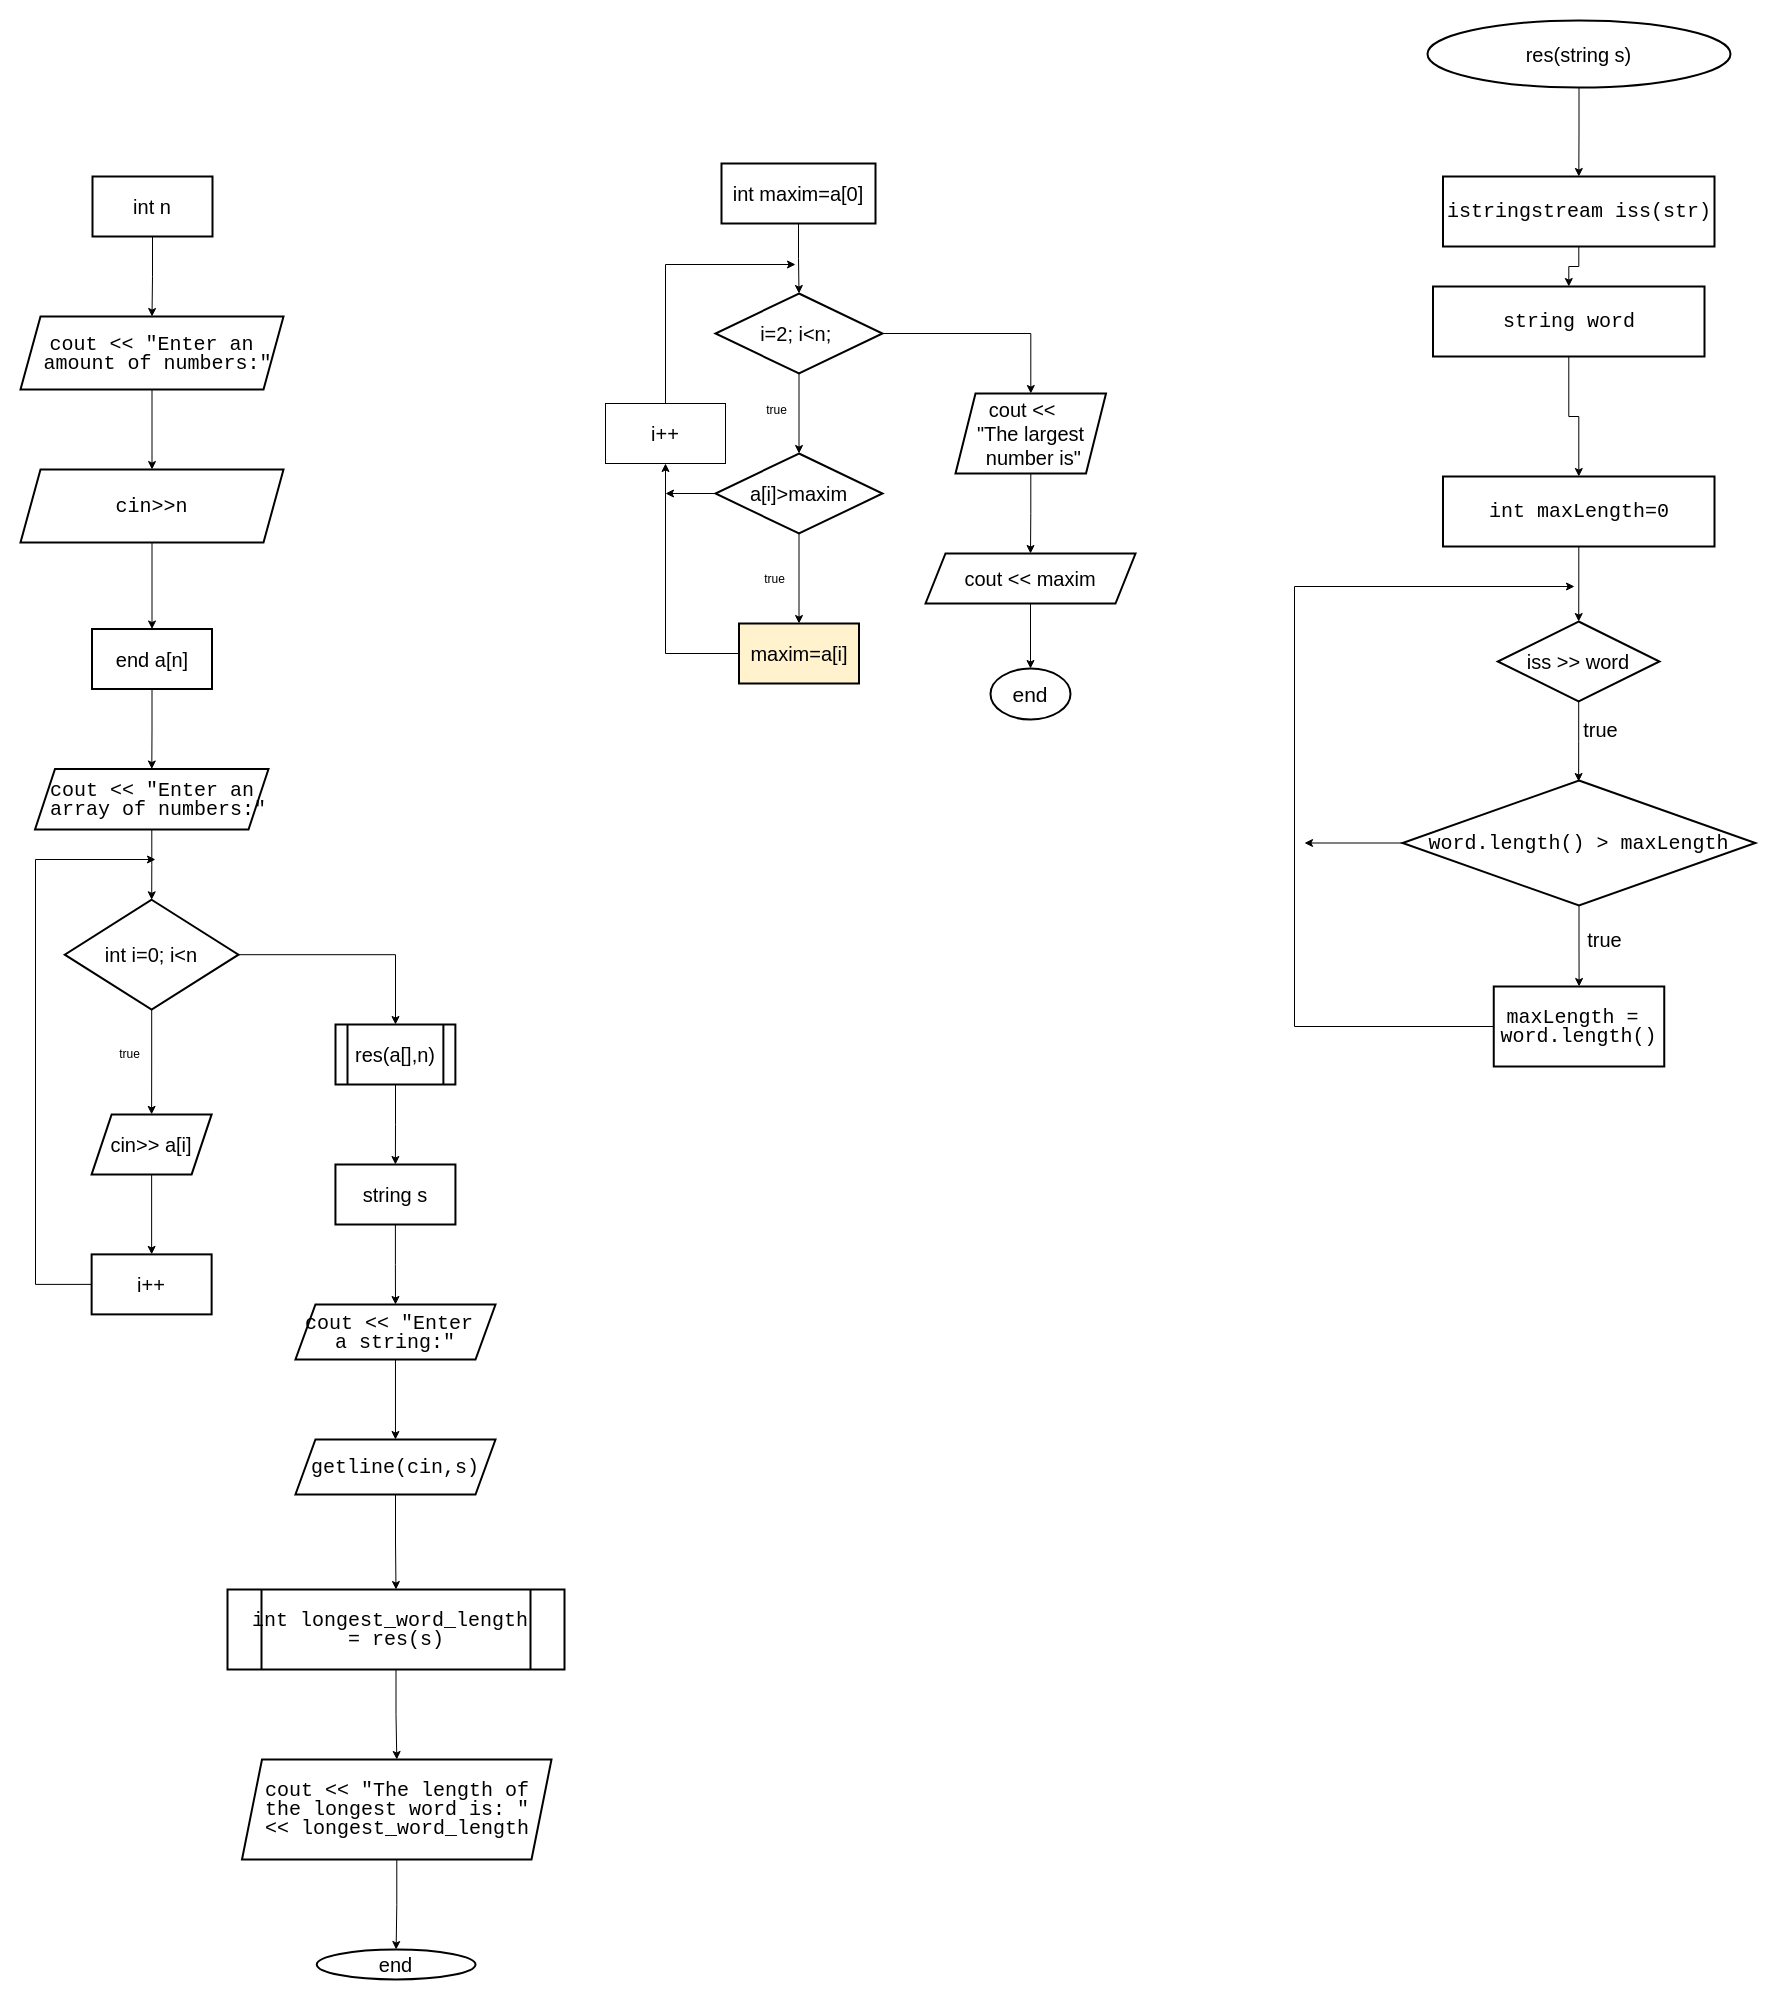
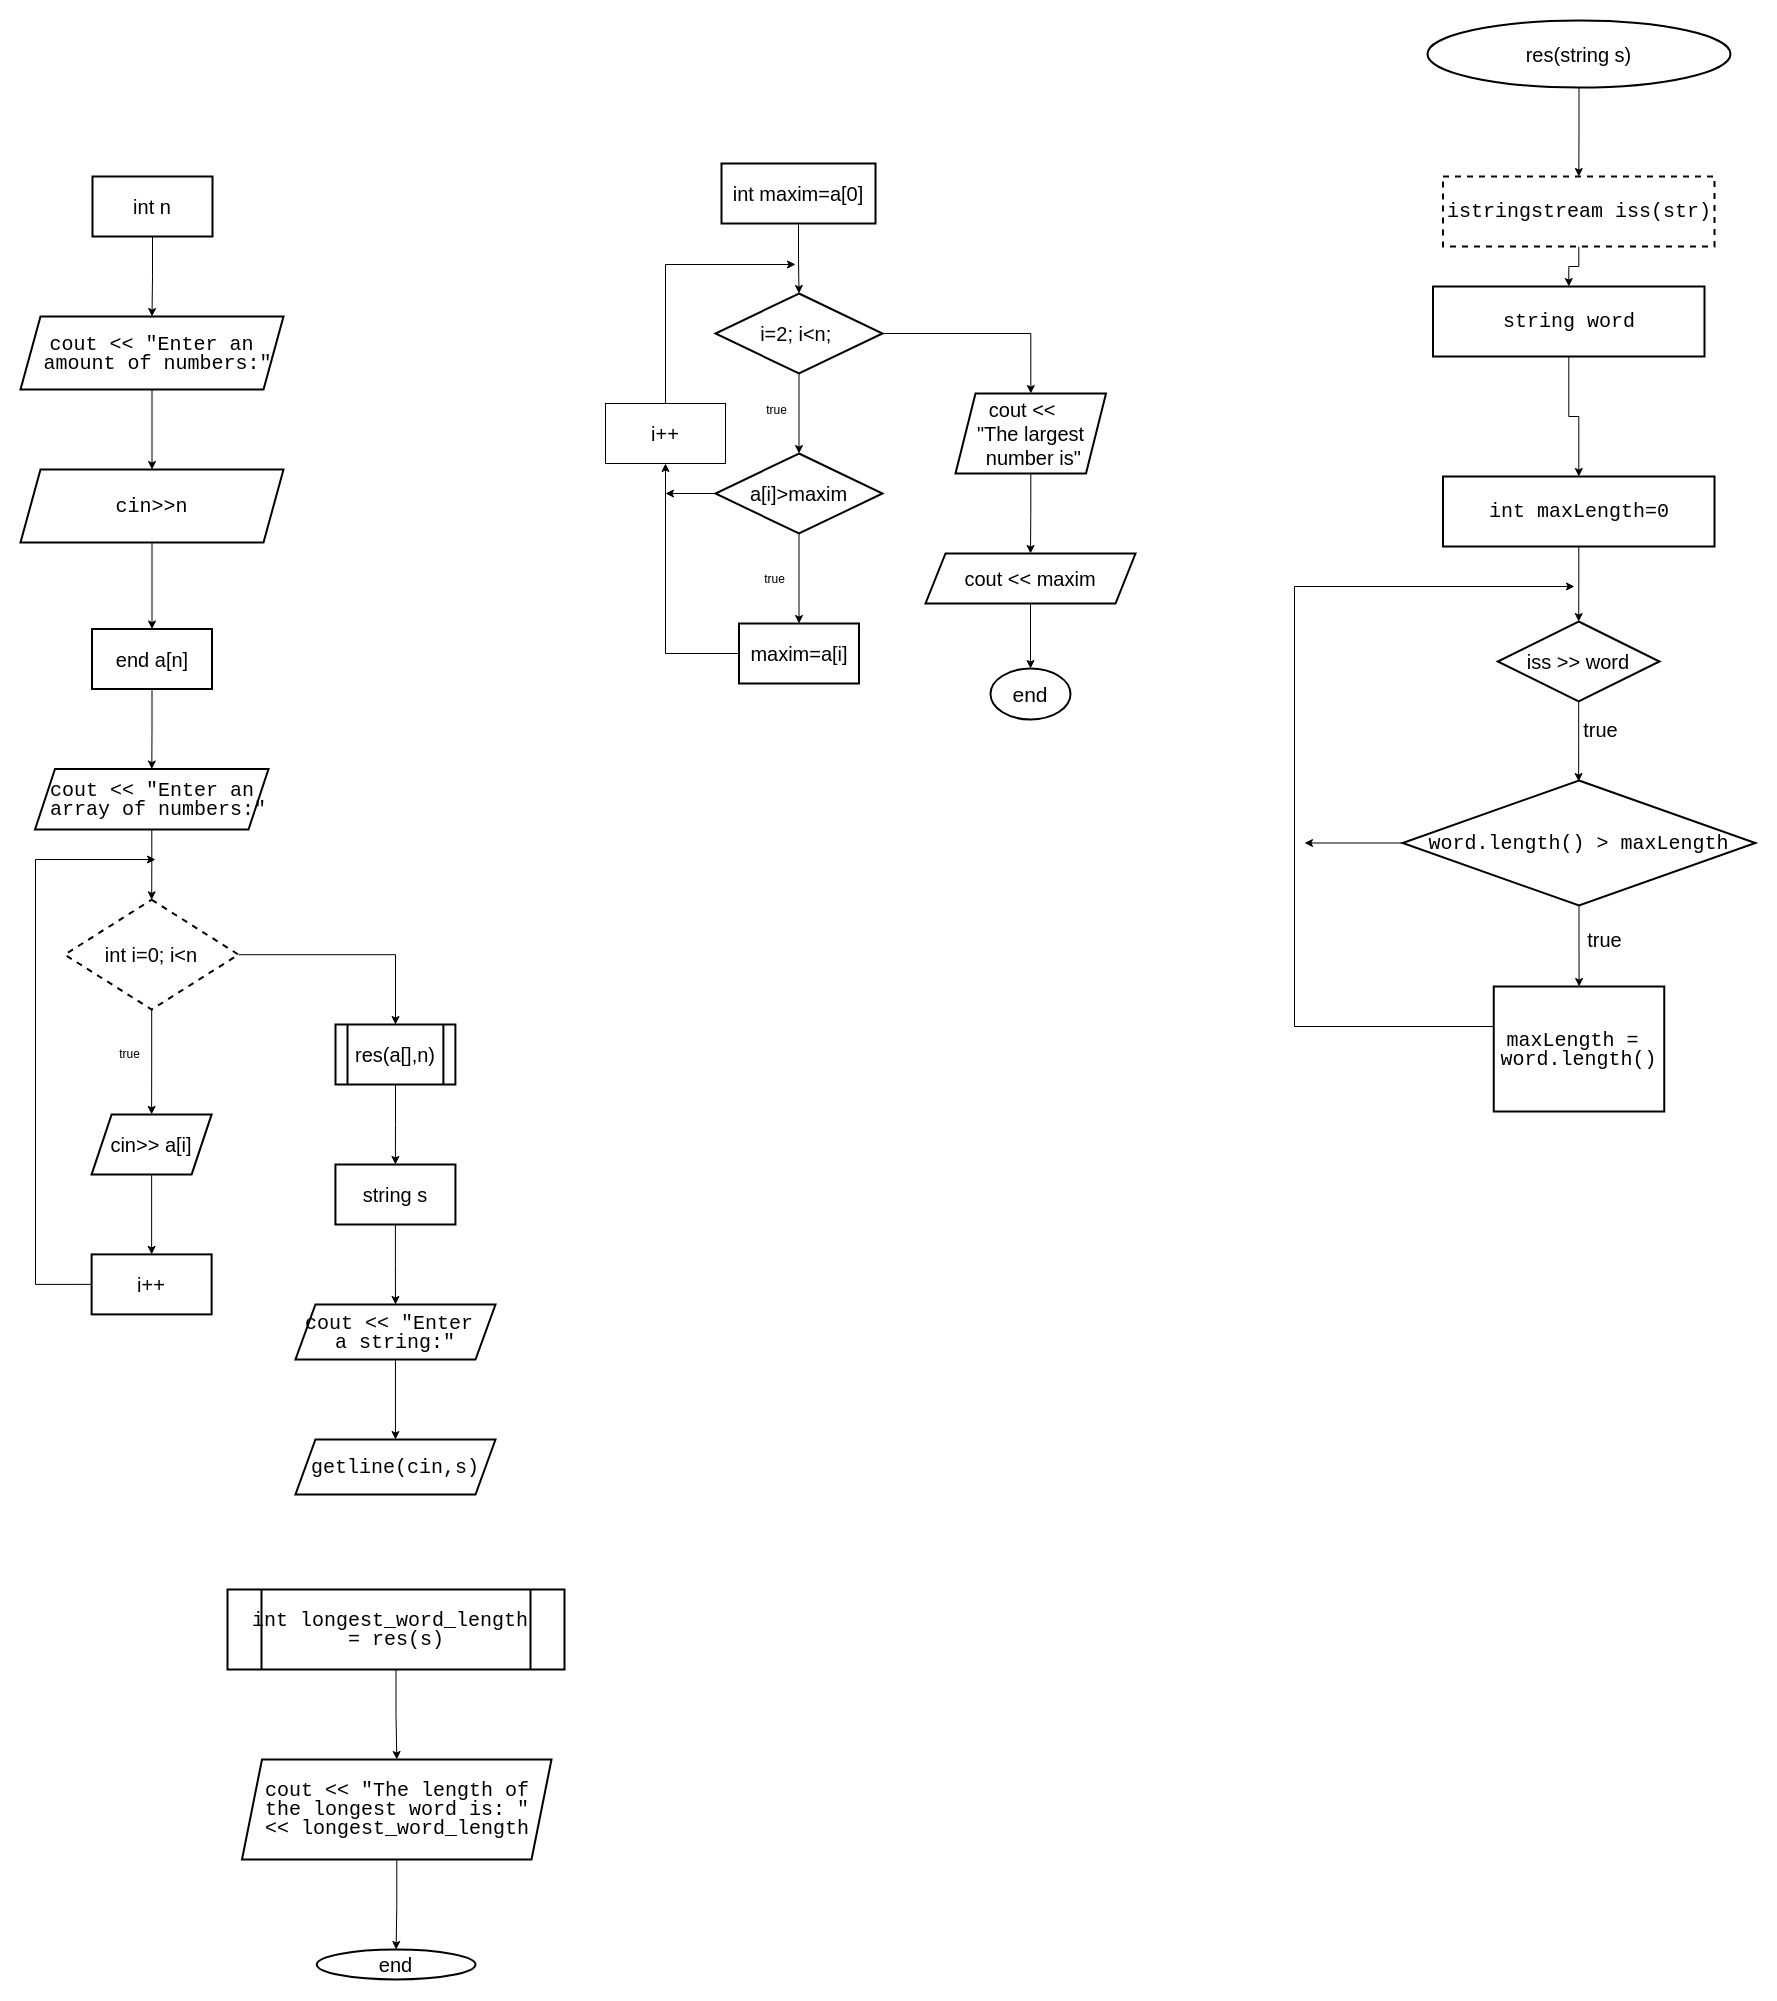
- <mxCell id="21" value="&lt;div style=&quot;font-family: Consolas, &amp;quot;Courier New&amp;quot;, monospace; font-size: 20px; line-height: 19px; white-space: pre;&quot;&gt;istringstream iss(str)&lt;/div&gt;" style="whiteSpace=wrap;html=1;strokeWidth=2;" parent="1" vertex="1"><mxGeometry x="1442.5" y="176" width="271.5" height="70" as="geometry" /></mxCell>
+ <mxCell id="21" value="&lt;div style=&quot;font-family: Consolas, &amp;quot;Courier New&amp;quot;, monospace; font-size: 20px; line-height: 19px; white-space: pre;&quot;&gt;istringstream iss(str)&lt;/div&gt;" style="whiteSpace=wrap;html=1;strokeWidth=2;dashed=1;" parent="1" vertex="1"><mxGeometry x="1442.5" y="176" width="271.5" height="70" as="geometry" /></mxCell>
- <mxCell id="11" value="&lt;font style=&quot;font-size: 20px;&quot;&gt;maxim=a[i]&lt;/font&gt;" style="whiteSpace=wrap;html=1;strokeWidth=2;fillColor=#fff2cc;" parent="1" vertex="1"><mxGeometry x="738.5" y="623" width="120" height="60" as="geometry" /></mxCell>
+ <mxCell id="11" value="&lt;font style=&quot;font-size: 20px;&quot;&gt;maxim=a[i]&lt;/font&gt;" style="whiteSpace=wrap;html=1;strokeWidth=2;" parent="1" vertex="1"><mxGeometry x="738.5" y="623" width="120" height="60" as="geometry" /></mxCell>
- <mxCell id="47" value="&lt;font style=&quot;font-size: 20px;&quot;&gt;int i=0; i&amp;lt;n&lt;/font&gt;" style="rhombus;whiteSpace=wrap;html=1;strokeWidth=2;" parent="1" vertex="1"><mxGeometry x="64.25" y="899.25" width="173.75" height="109.75" as="geometry" /></mxCell>
+ <mxCell id="47" value="&lt;font style=&quot;font-size: 20px;&quot;&gt;int i=0; i&amp;lt;n&lt;/font&gt;" style="rhombus;whiteSpace=wrap;html=1;strokeWidth=2;dashed=1;" parent="1" vertex="1"><mxGeometry x="64.25" y="899.25" width="173.75" height="109.75" as="geometry" /></mxCell>
- <mxCell id="33" value="&lt;div style=&quot;font-family: Consolas, &amp;quot;Courier New&amp;quot;, monospace; font-size: 20px; line-height: 19px; white-space: pre;&quot;&gt;maxLength = &lt;/div&gt;&lt;div style=&quot;font-family: Consolas, &amp;quot;Courier New&amp;quot;, monospace; font-size: 20px; line-height: 19px; white-space: pre;&quot;&gt;word.length()&lt;/div&gt;" style="whiteSpace=wrap;html=1;strokeWidth=2;" parent="1" vertex="1"><mxGeometry x="1493.25" y="986" width="170.5" height="80" as="geometry" /></mxCell>
+ <mxCell id="33" value="&lt;div style=&quot;font-family: Consolas, &amp;quot;Courier New&amp;quot;, monospace; font-size: 20px; line-height: 19px; white-space: pre;&quot;&gt;maxLength = &lt;/div&gt;&lt;div style=&quot;font-family: Consolas, &amp;quot;Courier New&amp;quot;, monospace; font-size: 20px; line-height: 19px; white-space: pre;&quot;&gt;word.length()&lt;/div&gt;" style="whiteSpace=wrap;html=1;strokeWidth=2;" parent="1" vertex="1"><mxGeometry x="1493.25" y="986" width="170.5" height="125" as="geometry" /></mxCell>
- <mxCell id="59" value="" style="edgeStyle=orthogonalEdgeStyle;rounded=0;orthogonalLoop=1;jettySize=auto;html=1;" parent="1" source="60" target="62" edge="1"><mxGeometry relative="1" as="geometry" /></mxCell>
